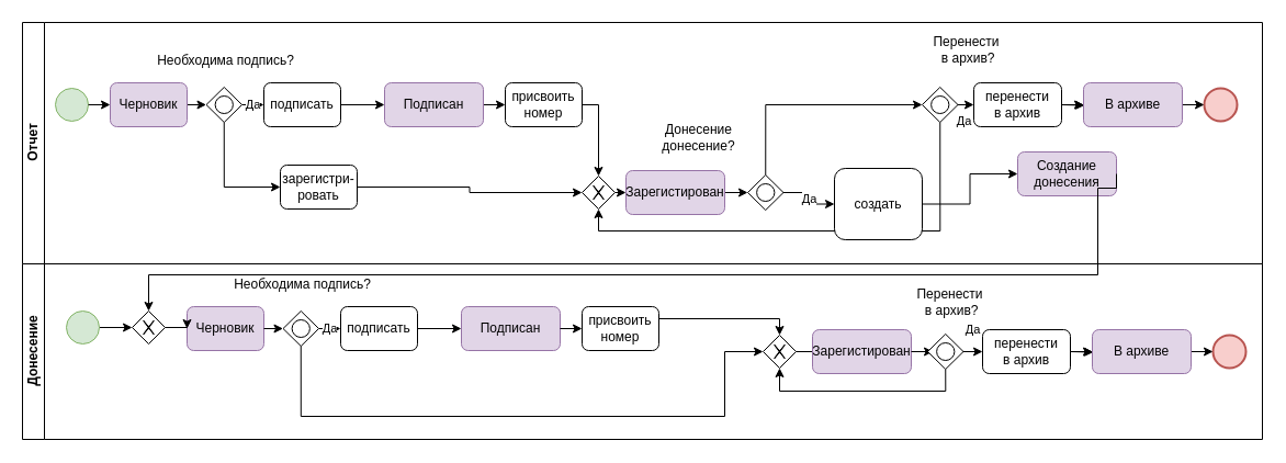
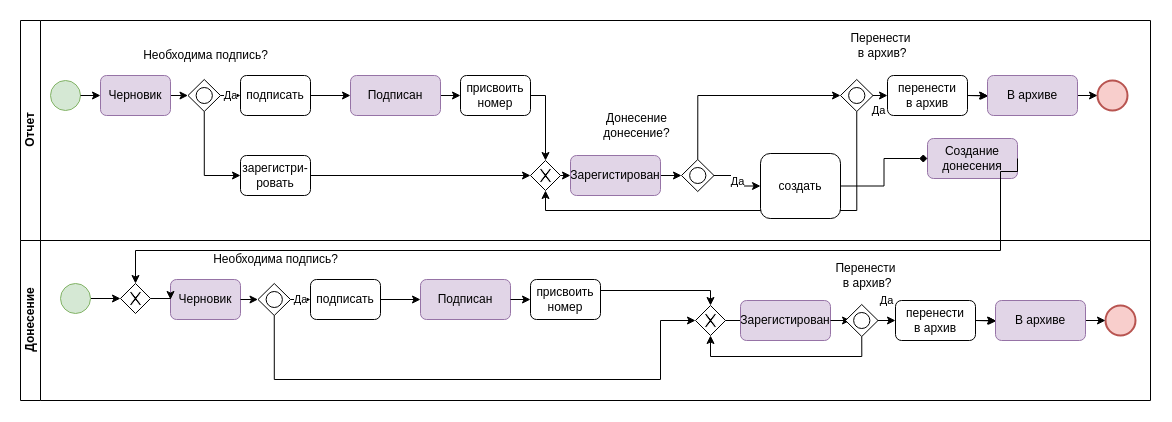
- <mxCell id="38" style="edgeStyle=orthogonalEdgeStyle;rounded=0;orthogonalLoop=1;jettySize=auto;html=1;exitX=1;exitY=0.5;exitDx=0;exitDy=0;entryX=0;entryY=0.5;entryDx=0;entryDy=0;" edge="1" parent="2" source="39" target="37"><mxGeometry relative="1" as="geometry" /></mxCell>
+ <mxCell id="38" style="edgeStyle=orthogonalEdgeStyle;rounded=0;orthogonalLoop=1;jettySize=auto;html=1;exitX=1;exitY=0.5;exitDx=0;exitDy=0;entryX=0;entryY=0.5;entryDx=0;entryDy=0;endArrow=diamond;" edge="1" parent="2" source="39" target="37"><mxGeometry relative="1" as="geometry" /></mxCell>
- <mxCell id="8" value="зарегистри-ровать" style="shape=ext;rounded=1;html=1;whiteSpace=wrap;labelBackgroundColor=#ffffff;" parent="2" vertex="1"><mxGeometry x="235" y="130" width="70" height="40" as="geometry" /></mxCell>
+ <mxCell id="8" value="зарегистри-ровать" style="shape=ext;rounded=1;html=1;whiteSpace=wrap;labelBackgroundColor=#ffffff;" parent="2" vertex="1"><mxGeometry x="220" y="135" width="70" height="40" as="geometry" /></mxCell>
